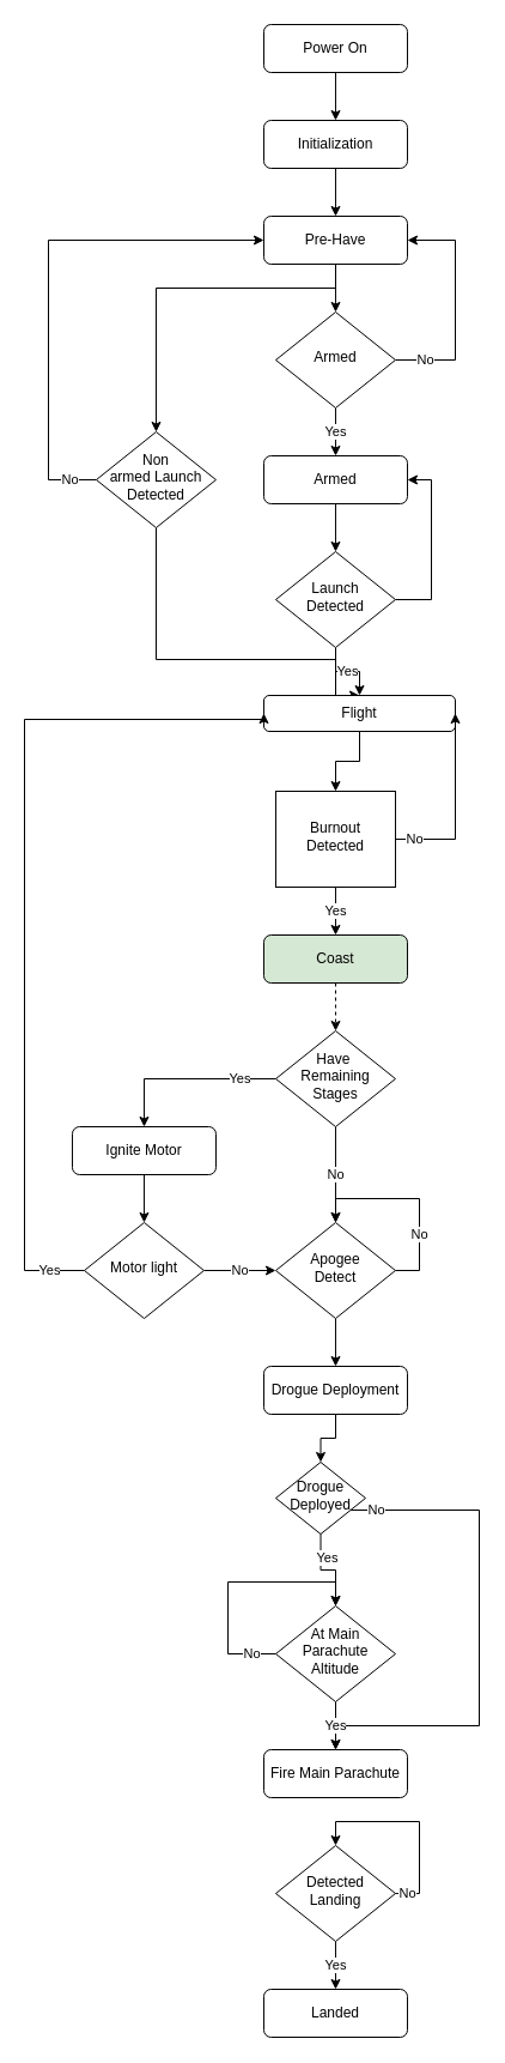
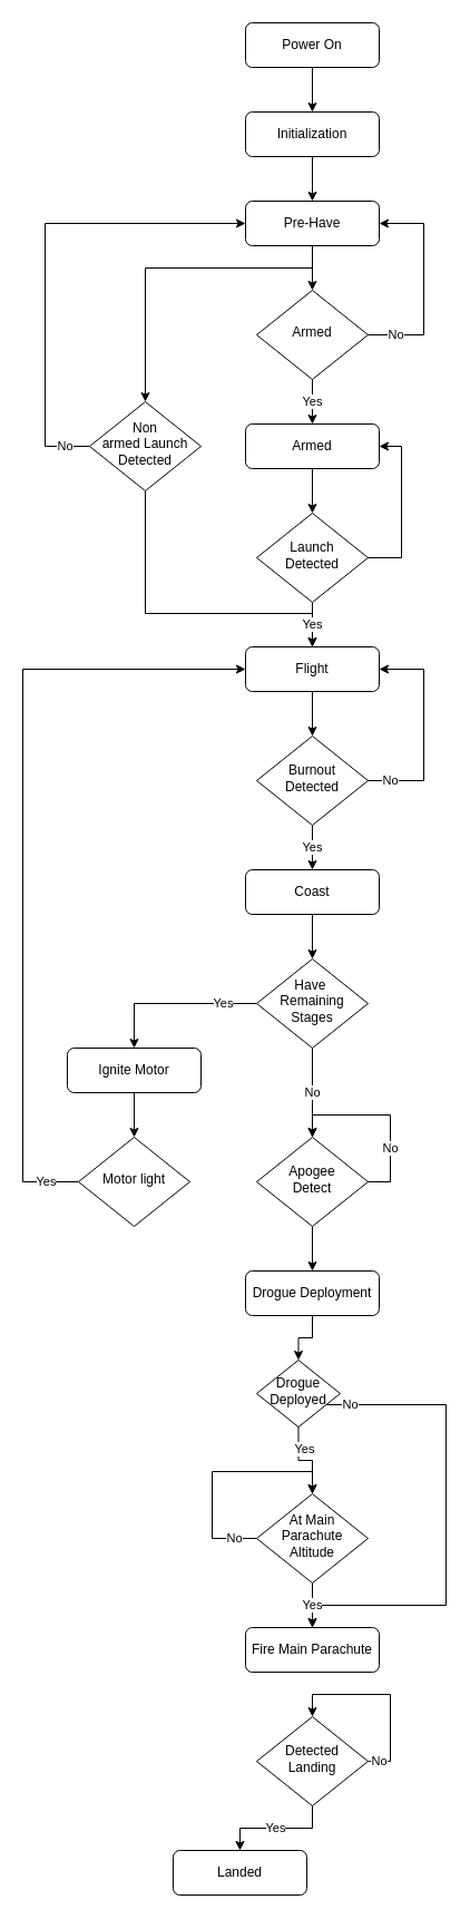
- <mxCell id="18" value="Flight" style="rounded=1;whiteSpace=wrap;html=1;fontSize=12;glass=0;strokeWidth=1;shadow=0;" vertex="1" parent="1"><mxGeometry x="219.98" y="580" width="160" height="30" as="geometry" /></mxCell>
+ <mxCell id="18" value="Flight" style="rounded=1;whiteSpace=wrap;html=1;fontSize=12;glass=0;strokeWidth=1;shadow=0;" vertex="1" parent="1"><mxGeometry x="219.98" y="580" width="120" height="40" as="geometry" /></mxCell>
- <mxCell id="24" value="Burnout Detected" style="whiteSpace=wrap;html=1;shadow=0;fontFamily=Helvetica;fontSize=12;align=center;strokeWidth=1;spacing=6;spacingTop=-4;rounded=0;" vertex="1" parent="1"><mxGeometry x="229.98" y="660" width="100" height="80" as="geometry" /></mxCell>
+ <mxCell id="24" value="Burnout Detected" style="rhombus;whiteSpace=wrap;html=1;shadow=0;fontFamily=Helvetica;fontSize=12;align=center;strokeWidth=1;spacing=6;spacingTop=-4;" vertex="1" parent="1"><mxGeometry x="229.98" y="660" width="100" height="80" as="geometry" /></mxCell>
- <mxCell id="26" value="Coast" style="rounded=1;whiteSpace=wrap;html=1;fontSize=12;glass=0;strokeWidth=1;shadow=0;fillColor=#d5e8d4;" vertex="1" parent="1"><mxGeometry x="219.98" y="780" width="120" height="40" as="geometry" /></mxCell>
+ <mxCell id="26" value="Coast" style="rounded=1;whiteSpace=wrap;html=1;fontSize=12;glass=0;strokeWidth=1;shadow=0;" vertex="1" parent="1"><mxGeometry x="219.98" y="780" width="120" height="40" as="geometry" /></mxCell>
- <mxCell id="25" style="edgeStyle=orthogonalEdgeStyle;rounded=0;orthogonalLoop=1;jettySize=auto;html=1;entryX=0.5;entryY=0;entryDx=0;entryDy=0;dashed=1;" edge="1" parent="1" source="26" target="29"><mxGeometry relative="1" as="geometry" /></mxCell>
+ <mxCell id="25" style="edgeStyle=orthogonalEdgeStyle;rounded=0;orthogonalLoop=1;jettySize=auto;html=1;entryX=0.5;entryY=0;entryDx=0;entryDy=0;" edge="1" parent="1" source="26" target="29"><mxGeometry relative="1" as="geometry" /></mxCell>
- <mxCell id="35" value="No" style="edgeStyle=orthogonalEdgeStyle;rounded=0;orthogonalLoop=1;jettySize=auto;html=1;exitX=1;exitY=0.5;exitDx=0;exitDy=0;entryX=0;entryY=0.5;entryDx=0;entryDy=0;" edge="1" parent="1" source="36" target="33"><mxGeometry relative="1" as="geometry" /></mxCell>
- <mxCell id="50" value="Landed" style="rounded=1;whiteSpace=wrap;html=1;fontSize=12;glass=0;strokeWidth=1;shadow=0;" vertex="1" parent="1"><mxGeometry x="219.98" y="1660" width="120" height="40" as="geometry" /></mxCell>
+ <mxCell id="50" value="Landed" style="rounded=1;whiteSpace=wrap;html=1;fontSize=12;glass=0;strokeWidth=1;shadow=0;" vertex="1" parent="1"><mxGeometry x="154.98" y="1660" width="120" height="40" as="geometry" /></mxCell>
